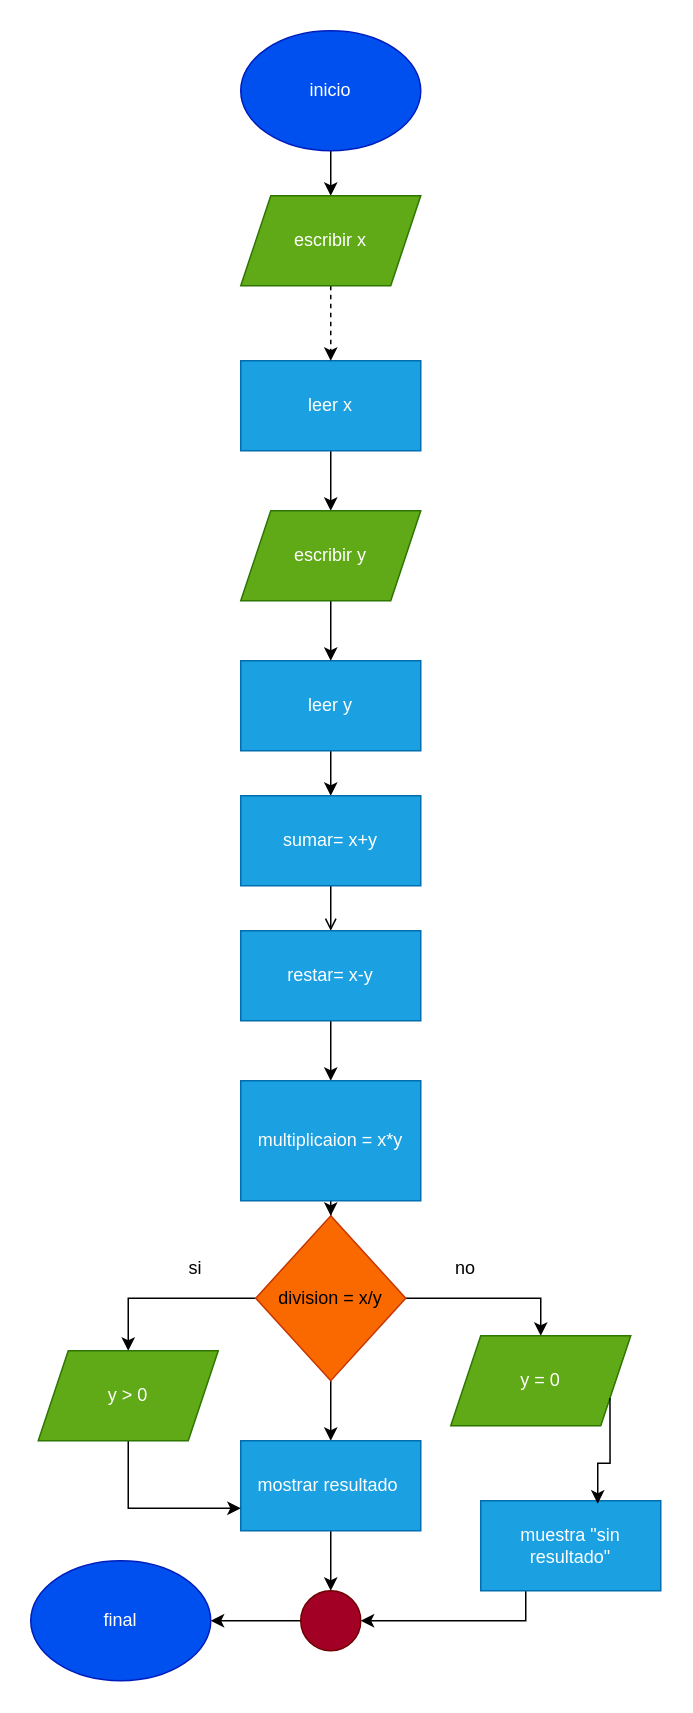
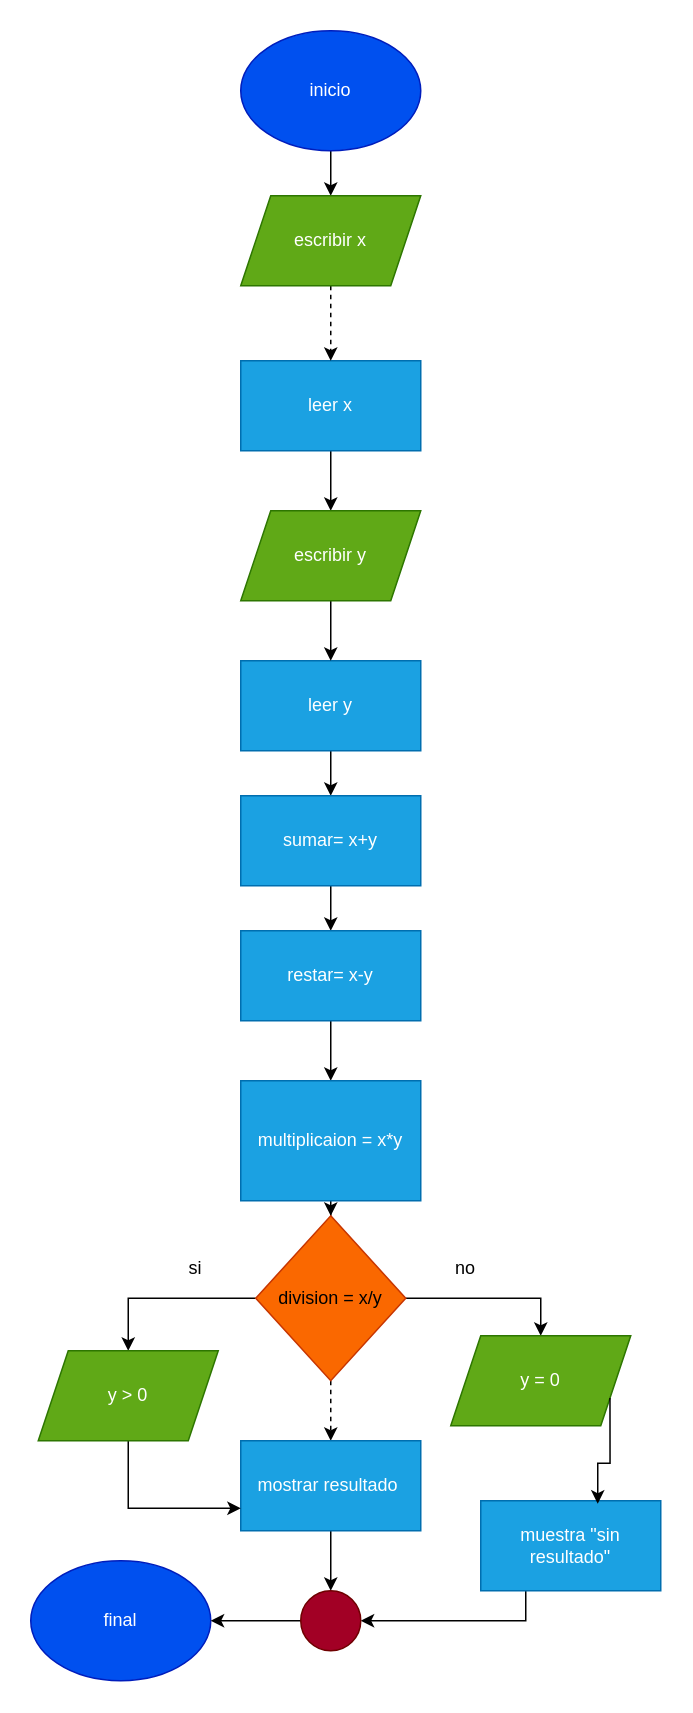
- <mxCell id="13" value="" style="edgeStyle=orthogonalEdgeStyle;rounded=0;orthogonalLoop=1;jettySize=auto;html=1;endArrow=open;" parent="1" source="14" target="16" edge="1"><mxGeometry relative="1" as="geometry" /></mxCell>
+ <mxCell id="13" value="" style="edgeStyle=orthogonalEdgeStyle;rounded=0;orthogonalLoop=1;jettySize=auto;html=1;" parent="1" source="14" target="16" edge="1"><mxGeometry relative="1" as="geometry" /></mxCell>
- <mxCell id="20" value="" style="edgeStyle=orthogonalEdgeStyle;rounded=0;orthogonalLoop=1;jettySize=auto;html=1;" parent="1" source="22" target="24" edge="1"><mxGeometry relative="1" as="geometry" /></mxCell>
+ <mxCell id="20" value="" style="edgeStyle=orthogonalEdgeStyle;rounded=0;orthogonalLoop=1;jettySize=auto;html=1;dashed=1;" parent="1" source="22" target="24" edge="1"><mxGeometry relative="1" as="geometry" /></mxCell>
